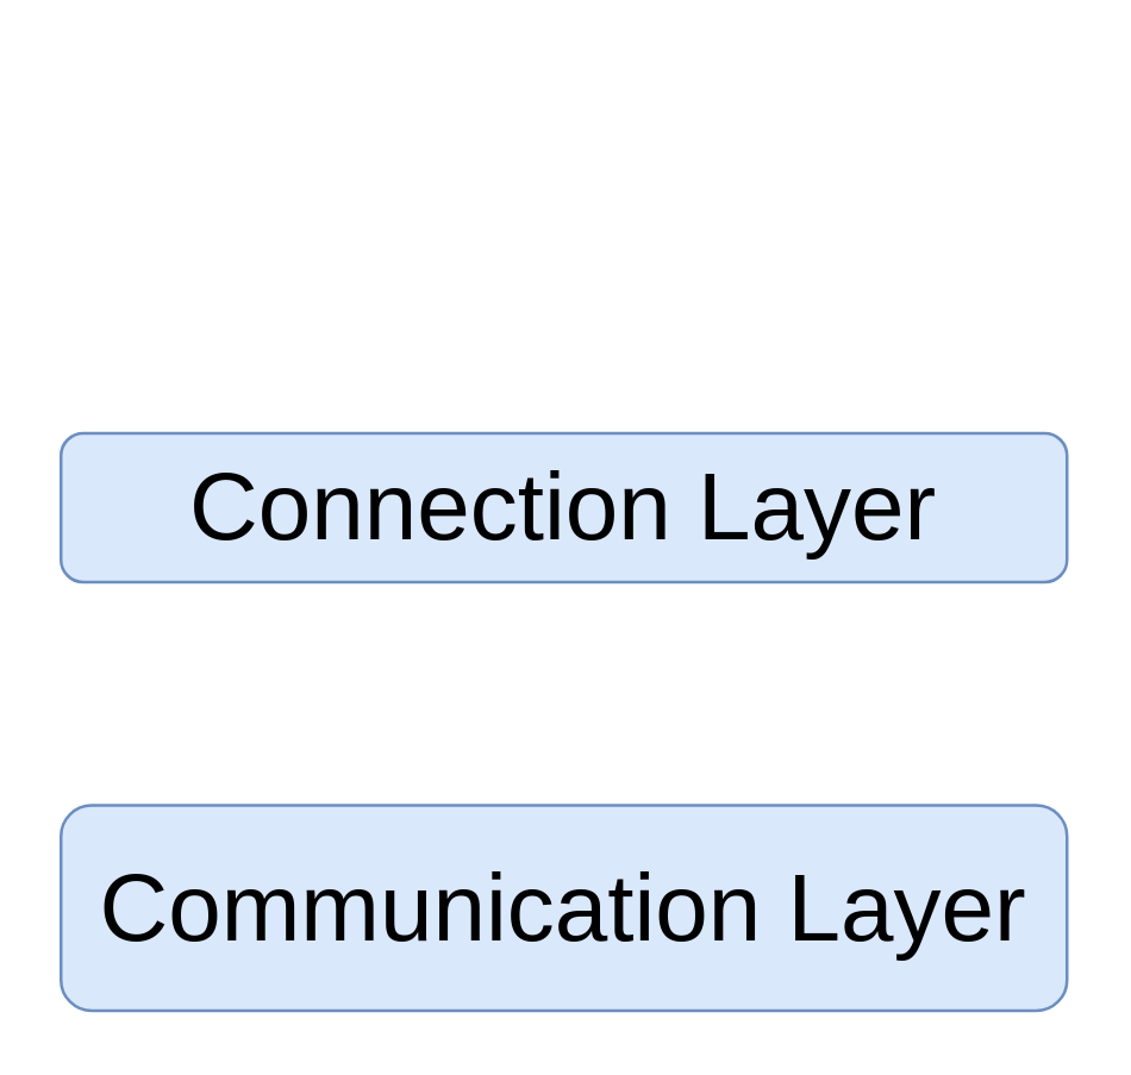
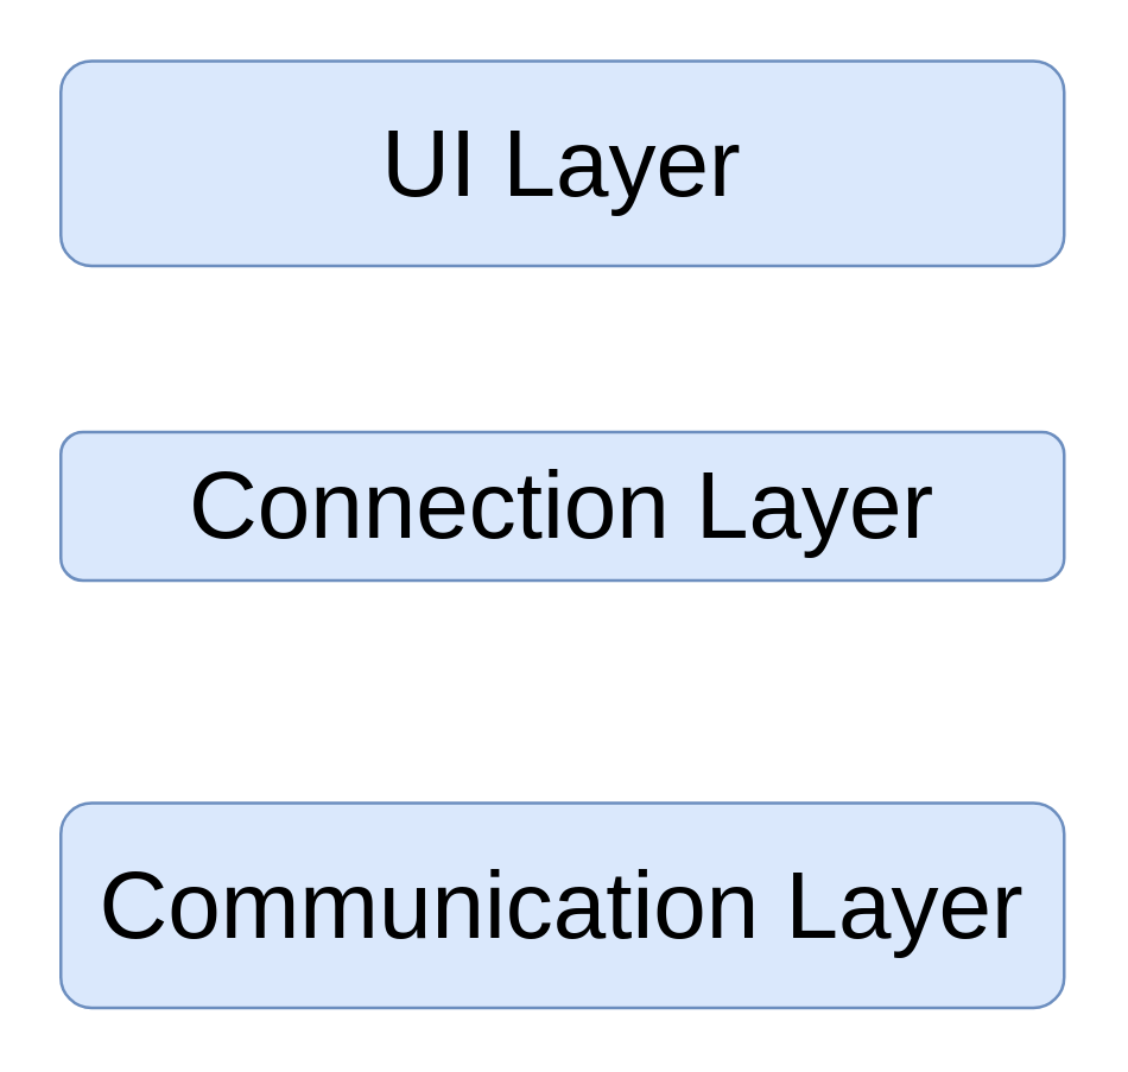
+ <mxCell id="2" value="UI Layer" style="rounded=1;whiteSpace=wrap;html=1;fontSize=32;fillColor=#dae8fc;strokeColor=#6c8ebf;" parent="1" vertex="1"><mxGeometry x="20" y="20" width="338" height="69" as="geometry" /></mxCell>
